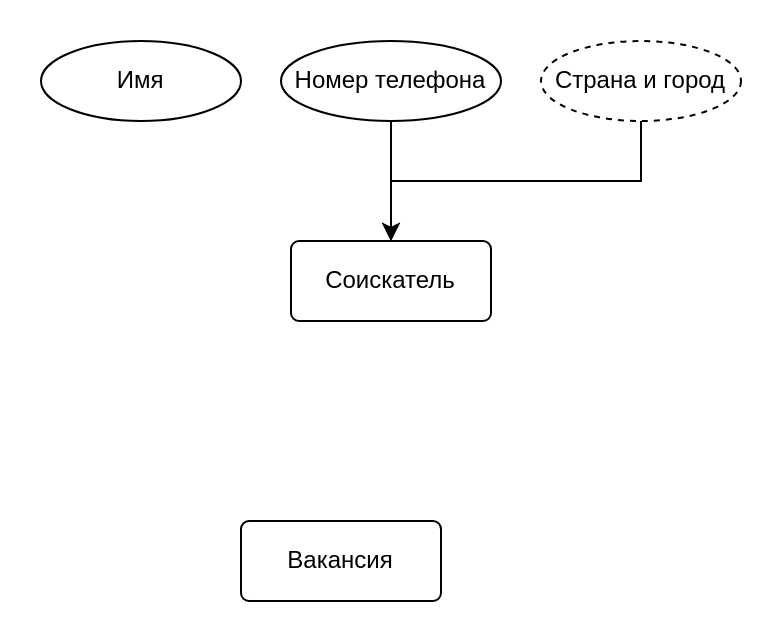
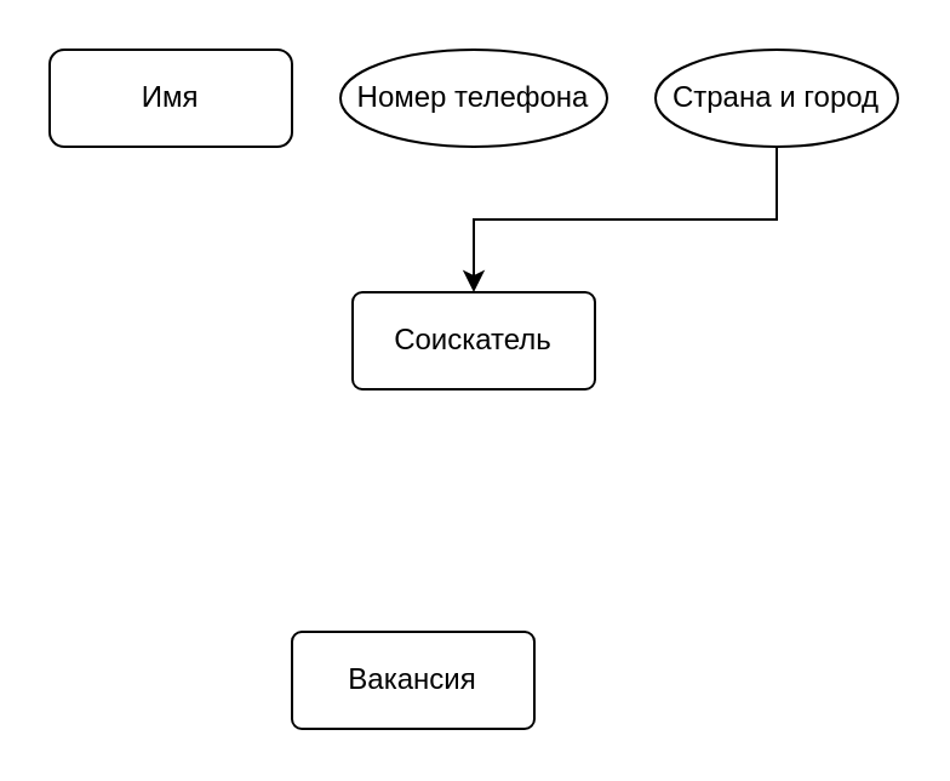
- <mxCell id="4" value="Имя" style="ellipse;whiteSpace=wrap;html=1;align=center;" vertex="1" parent="1"><mxGeometry x="20" y="20" width="100" height="40" as="geometry" /></mxCell>
+ <mxCell id="4" value="Имя" style="whiteSpace=wrap;html=1;align=center;rounded=1;" vertex="1" parent="1"><mxGeometry x="20" y="20" width="100" height="40" as="geometry" /></mxCell>
- <mxCell id="8" value="Страна и город" style="ellipse;whiteSpace=wrap;html=1;align=center;dashed=1;" vertex="1" parent="1"><mxGeometry x="270" y="20" width="100" height="40" as="geometry" /></mxCell>
+ <mxCell id="8" value="Страна и город" style="ellipse;whiteSpace=wrap;html=1;align=center;" vertex="1" parent="1"><mxGeometry x="270" y="20" width="100" height="40" as="geometry" /></mxCell>
- <mxCell id="5" value="" style="edgeStyle=orthogonalEdgeStyle;rounded=0;orthogonalLoop=1;jettySize=auto;html=1;" edge="1" parent="1" source="6" target="2"><mxGeometry relative="1" as="geometry" /></mxCell>
